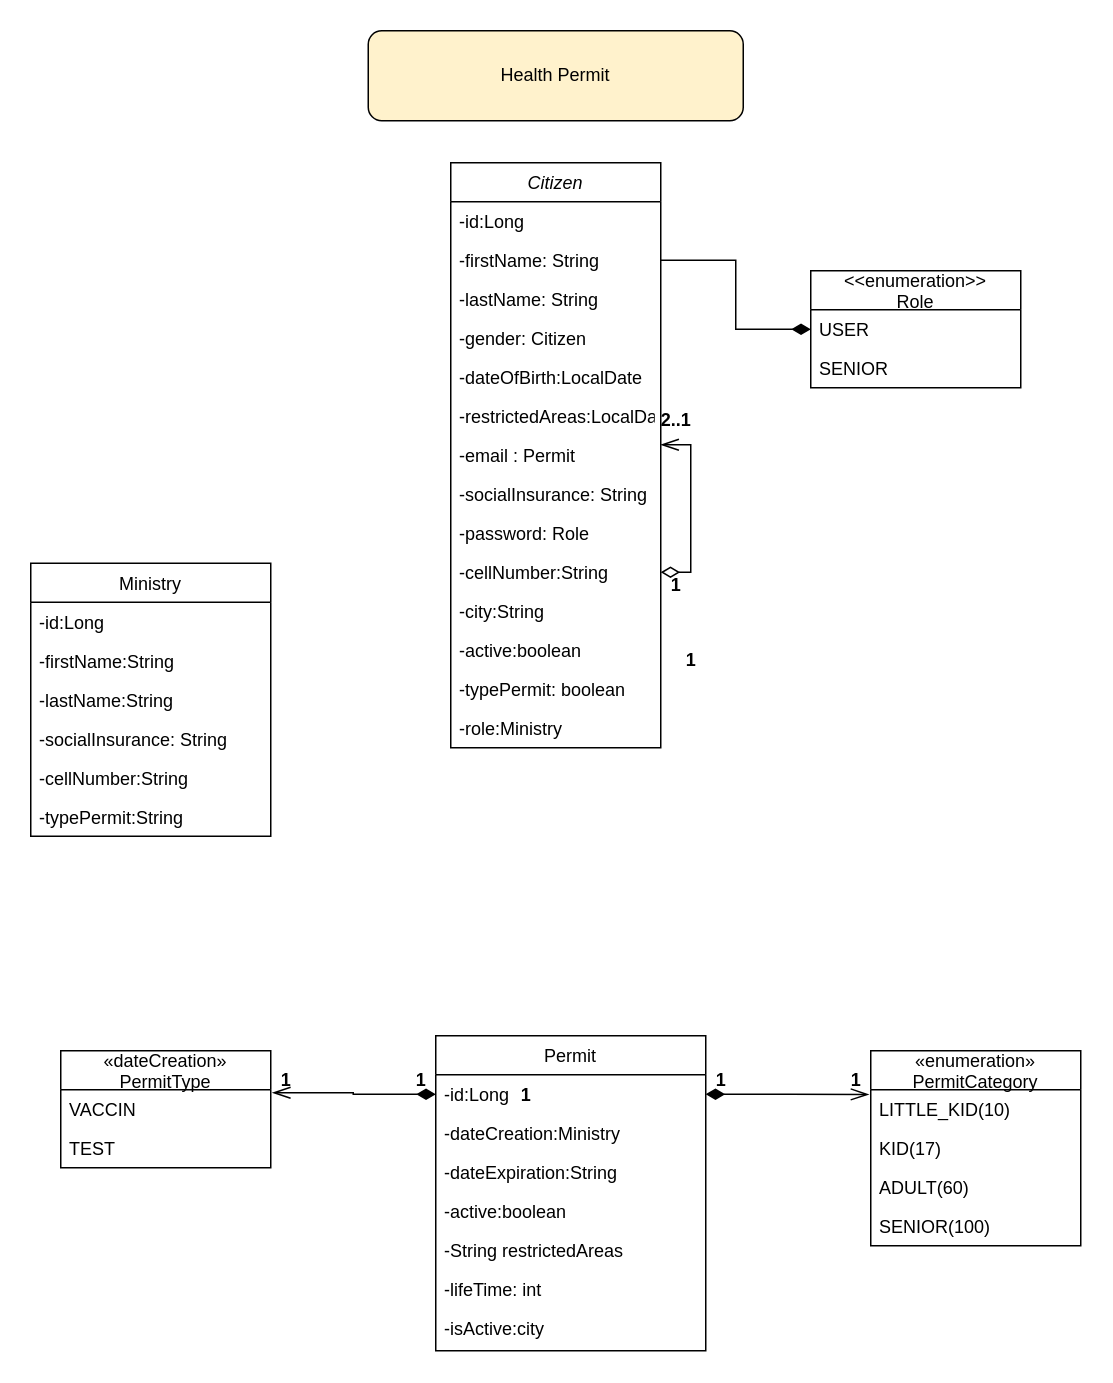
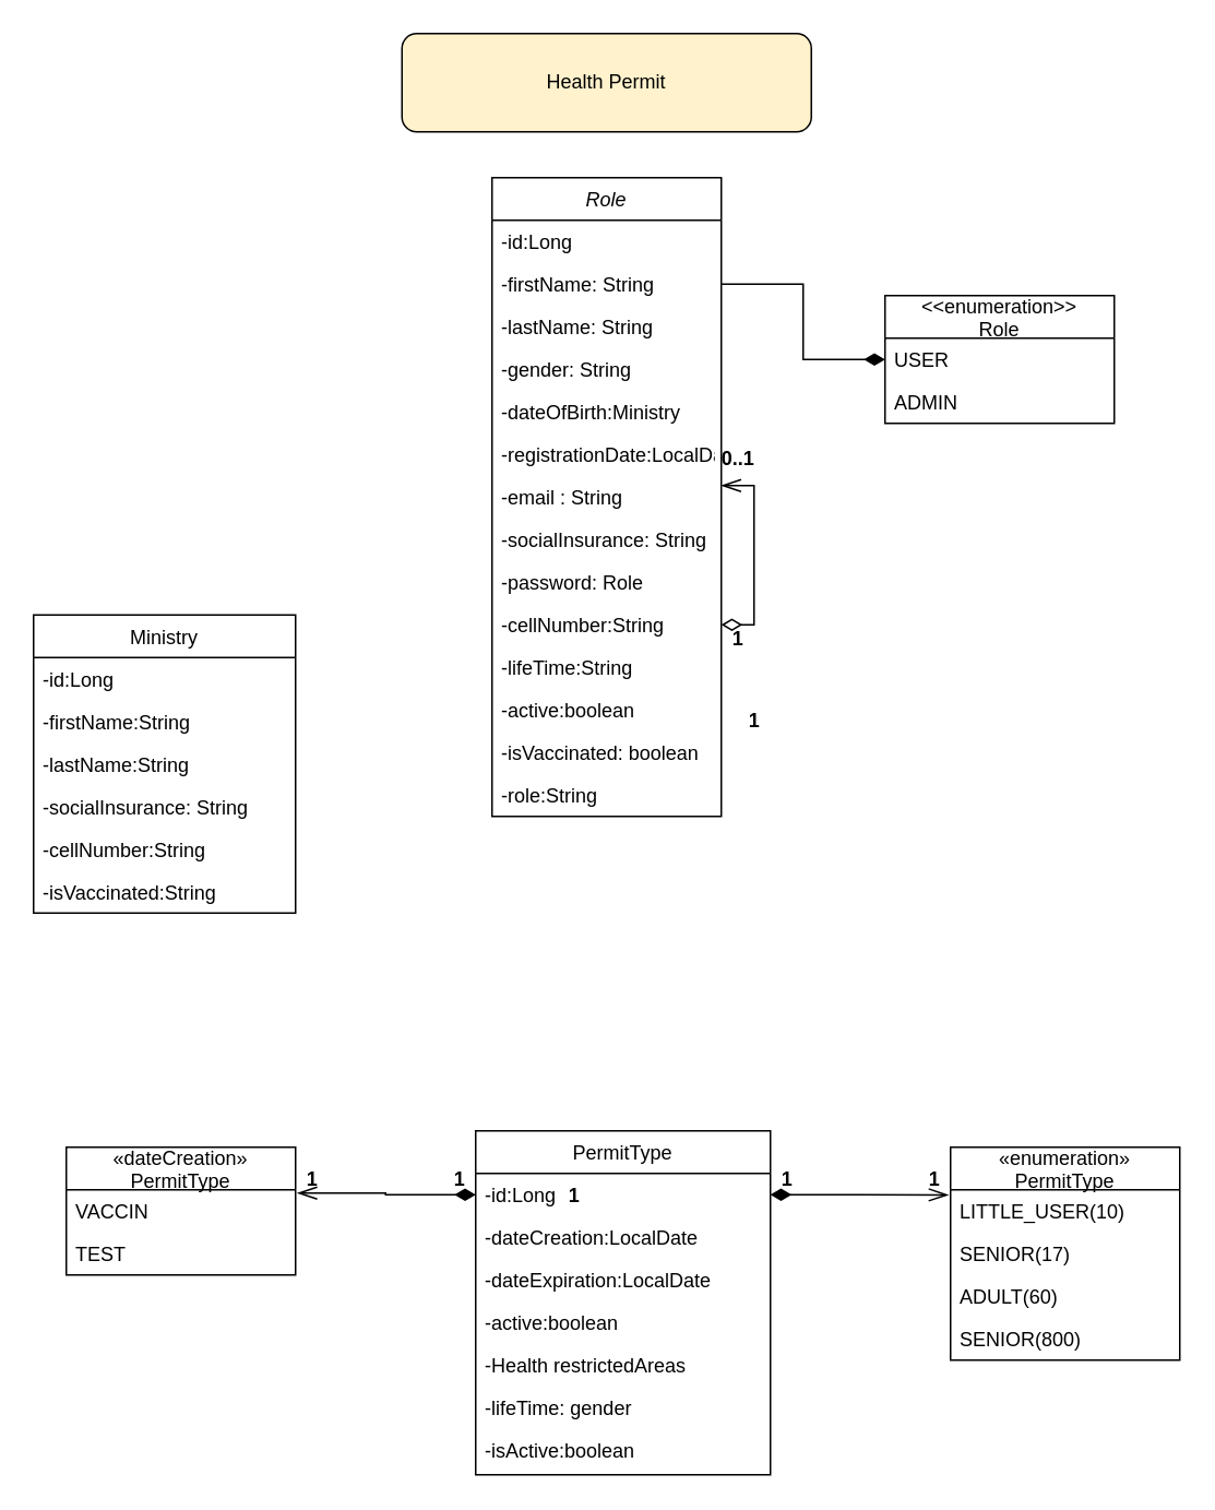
- <mxCell id="2" value="Citizen&#10;" style="swimlane;fontStyle=2;align=center;verticalAlign=top;childLayout=stackLayout;horizontal=1;startSize=26;horizontalStack=0;resizeParent=1;resizeLast=0;collapsible=1;marginBottom=0;rounded=0;shadow=0;strokeWidth=1;" parent="1" vertex="1"><mxGeometry x="300" y="108" width="140" height="390" as="geometry"><mxRectangle x="230" y="140" width="160" height="26" as="alternateBounds" /></mxGeometry></mxCell>
+ <mxCell id="2" value="Role&#10;" style="swimlane;fontStyle=2;align=center;verticalAlign=top;childLayout=stackLayout;horizontal=1;startSize=26;horizontalStack=0;resizeParent=1;resizeLast=0;collapsible=1;marginBottom=0;rounded=0;shadow=0;strokeWidth=1;" parent="1" vertex="1"><mxGeometry x="300" y="108" width="140" height="390" as="geometry"><mxRectangle x="230" y="140" width="160" height="26" as="alternateBounds" /></mxGeometry></mxCell>
- <mxCell id="6" value="-gender: Citizen" style="text;align=left;verticalAlign=top;spacingLeft=4;spacingRight=4;overflow=hidden;rotatable=0;points=[[0,0.5],[1,0.5]];portConstraint=eastwest;rounded=0;shadow=0;html=0;" parent="2" vertex="1"><mxGeometry y="104" width="140" height="26" as="geometry" /></mxCell>
+ <mxCell id="6" value="-gender: String" style="text;align=left;verticalAlign=top;spacingLeft=4;spacingRight=4;overflow=hidden;rotatable=0;points=[[0,0.5],[1,0.5]];portConstraint=eastwest;rounded=0;shadow=0;html=0;" parent="2" vertex="1"><mxGeometry y="104" width="140" height="26" as="geometry" /></mxCell>
- <mxCell id="54" value="SENIOR" style="text;strokeColor=none;fillColor=none;align=left;verticalAlign=top;spacingLeft=4;spacingRight=4;overflow=hidden;rotatable=0;points=[[0,0.5],[1,0.5]];portConstraint=eastwest;" vertex="1" parent="52"><mxGeometry y="52" width="140" height="26" as="geometry" /></mxCell>
+ <mxCell id="54" value="ADMIN" style="text;strokeColor=none;fillColor=none;align=left;verticalAlign=top;spacingLeft=4;spacingRight=4;overflow=hidden;rotatable=0;points=[[0,0.5],[1,0.5]];portConstraint=eastwest;" vertex="1" parent="52"><mxGeometry y="52" width="140" height="26" as="geometry" /></mxCell>
- <mxCell id="7" value="-dateOfBirth:LocalDate" style="text;align=left;verticalAlign=top;spacingLeft=4;spacingRight=4;overflow=hidden;rotatable=0;points=[[0,0.5],[1,0.5]];portConstraint=eastwest;rounded=0;shadow=0;html=0;" parent="2" vertex="1"><mxGeometry y="130" width="140" height="26" as="geometry" /></mxCell>
+ <mxCell id="7" value="-dateOfBirth:Ministry" style="text;align=left;verticalAlign=top;spacingLeft=4;spacingRight=4;overflow=hidden;rotatable=0;points=[[0,0.5],[1,0.5]];portConstraint=eastwest;rounded=0;shadow=0;html=0;" parent="2" vertex="1"><mxGeometry y="130" width="140" height="26" as="geometry" /></mxCell>
- <mxCell id="8" value="-restrictedAreas:LocalDate" style="text;align=left;verticalAlign=top;spacingLeft=4;spacingRight=4;overflow=hidden;rotatable=0;points=[[0,0.5],[1,0.5]];portConstraint=eastwest;rounded=0;shadow=0;html=0;" parent="2" vertex="1"><mxGeometry y="156" width="140" height="26" as="geometry" /></mxCell>
+ <mxCell id="8" value="-registrationDate:LocalDate" style="text;align=left;verticalAlign=top;spacingLeft=4;spacingRight=4;overflow=hidden;rotatable=0;points=[[0,0.5],[1,0.5]];portConstraint=eastwest;rounded=0;shadow=0;html=0;" parent="2" vertex="1"><mxGeometry y="156" width="140" height="26" as="geometry" /></mxCell>
- <mxCell id="48" value="&lt;b&gt;2..1&lt;/b&gt;" style="text;html=1;align=center;verticalAlign=middle;resizable=0;points=[];autosize=1;" parent="1" vertex="1"><mxGeometry x="430" y="270" width="40" height="20" as="geometry" /></mxCell>
+ <mxCell id="48" value="&lt;b&gt;0..1&lt;/b&gt;" style="text;html=1;align=center;verticalAlign=middle;resizable=0;points=[];autosize=1;" parent="1" vertex="1"><mxGeometry x="430" y="270" width="40" height="20" as="geometry" /></mxCell>
- <mxCell id="9" value="-email : Permit" style="text;align=left;verticalAlign=top;spacingLeft=4;spacingRight=4;overflow=hidden;rotatable=0;points=[[0,0.5],[1,0.5]];portConstraint=eastwest;rounded=0;shadow=0;html=0;" parent="2" vertex="1"><mxGeometry y="182" width="140" height="26" as="geometry" /></mxCell>
+ <mxCell id="9" value="-email : String" style="text;align=left;verticalAlign=top;spacingLeft=4;spacingRight=4;overflow=hidden;rotatable=0;points=[[0,0.5],[1,0.5]];portConstraint=eastwest;rounded=0;shadow=0;html=0;" parent="2" vertex="1"><mxGeometry y="182" width="140" height="26" as="geometry" /></mxCell>
- <mxCell id="14" value="-city:String" style="text;align=left;verticalAlign=top;spacingLeft=4;spacingRight=4;overflow=hidden;rotatable=0;points=[[0,0.5],[1,0.5]];portConstraint=eastwest;rounded=0;shadow=0;html=0;" parent="2" vertex="1"><mxGeometry y="286" width="140" height="26" as="geometry" /></mxCell>
+ <mxCell id="14" value="-lifeTime:String" style="text;align=left;verticalAlign=top;spacingLeft=4;spacingRight=4;overflow=hidden;rotatable=0;points=[[0,0.5],[1,0.5]];portConstraint=eastwest;rounded=0;shadow=0;html=0;" parent="2" vertex="1"><mxGeometry y="286" width="140" height="26" as="geometry" /></mxCell>
- <mxCell id="16" value="-typePermit: boolean" style="text;align=left;verticalAlign=top;spacingLeft=4;spacingRight=4;overflow=hidden;rotatable=0;points=[[0,0.5],[1,0.5]];portConstraint=eastwest;rounded=0;shadow=0;html=0;" parent="2" vertex="1"><mxGeometry y="338" width="140" height="26" as="geometry" /></mxCell>
+ <mxCell id="16" value="-isVaccinated: boolean" style="text;align=left;verticalAlign=top;spacingLeft=4;spacingRight=4;overflow=hidden;rotatable=0;points=[[0,0.5],[1,0.5]];portConstraint=eastwest;rounded=0;shadow=0;html=0;" parent="2" vertex="1"><mxGeometry y="338" width="140" height="26" as="geometry" /></mxCell>
- <mxCell id="17" value="-role:Ministry&#10;" style="text;align=left;verticalAlign=top;spacingLeft=4;spacingRight=4;overflow=hidden;rotatable=0;points=[[0,0.5],[1,0.5]];portConstraint=eastwest;rounded=0;shadow=0;html=0;" parent="2" vertex="1"><mxGeometry y="364" width="140" height="26" as="geometry" /></mxCell>
+ <mxCell id="17" value="-role:String&#10;" style="text;align=left;verticalAlign=top;spacingLeft=4;spacingRight=4;overflow=hidden;rotatable=0;points=[[0,0.5],[1,0.5]];portConstraint=eastwest;rounded=0;shadow=0;html=0;" parent="2" vertex="1"><mxGeometry y="364" width="140" height="26" as="geometry" /></mxCell>
- <mxCell id="42" value="-typePermit:String" style="text;strokeColor=none;fillColor=none;align=left;verticalAlign=top;spacingLeft=4;spacingRight=4;overflow=hidden;rotatable=0;points=[[0,0.5],[1,0.5]];portConstraint=eastwest;" parent="36" vertex="1"><mxGeometry y="156" width="160" height="26" as="geometry" /></mxCell>
+ <mxCell id="42" value="-isVaccinated:String" style="text;strokeColor=none;fillColor=none;align=left;verticalAlign=top;spacingLeft=4;spacingRight=4;overflow=hidden;rotatable=0;points=[[0,0.5],[1,0.5]];portConstraint=eastwest;" parent="36" vertex="1"><mxGeometry y="156" width="160" height="26" as="geometry" /></mxCell>
- <mxCell id="18" value="Permit&#10;" style="swimlane;fontStyle=0;align=center;verticalAlign=top;childLayout=stackLayout;horizontal=1;startSize=26;horizontalStack=0;resizeParent=1;resizeLast=0;collapsible=1;marginBottom=0;rounded=0;shadow=0;strokeWidth=1;" parent="1" vertex="1"><mxGeometry x="290" y="690" width="180" height="210" as="geometry"><mxRectangle x="550" y="140" width="160" height="26" as="alternateBounds" /></mxGeometry></mxCell>
+ <mxCell id="18" value="PermitType&#10;" style="swimlane;fontStyle=0;align=center;verticalAlign=top;childLayout=stackLayout;horizontal=1;startSize=26;horizontalStack=0;resizeParent=1;resizeLast=0;collapsible=1;marginBottom=0;rounded=0;shadow=0;strokeWidth=1;" parent="1" vertex="1"><mxGeometry x="290" y="690" width="180" height="210" as="geometry"><mxRectangle x="550" y="140" width="160" height="26" as="alternateBounds" /></mxGeometry></mxCell>
- <mxCell id="26" value="«enumeration»&#10;PermitCategory" style="swimlane;fontStyle=0;childLayout=stackLayout;horizontal=1;startSize=26;fillColor=none;horizontalStack=0;resizeParent=1;resizeParentMax=0;resizeLast=0;collapsible=1;marginBottom=0;" parent="1" vertex="1"><mxGeometry x="580" y="700" width="140" height="130" as="geometry" /></mxCell>
+ <mxCell id="26" value="«enumeration»&#10;PermitType" style="swimlane;fontStyle=0;childLayout=stackLayout;horizontal=1;startSize=26;fillColor=none;horizontalStack=0;resizeParent=1;resizeParentMax=0;resizeLast=0;collapsible=1;marginBottom=0;" parent="1" vertex="1"><mxGeometry x="580" y="700" width="140" height="130" as="geometry" /></mxCell>
- <mxCell id="27" value="LITTLE_KID(10)" style="text;strokeColor=none;fillColor=none;align=left;verticalAlign=top;spacingLeft=4;spacingRight=4;overflow=hidden;rotatable=0;points=[[0,0.5],[1,0.5]];portConstraint=eastwest;" parent="26" vertex="1"><mxGeometry y="26" width="140" height="26" as="geometry" /></mxCell>
+ <mxCell id="27" value="LITTLE_USER(10)" style="text;strokeColor=none;fillColor=none;align=left;verticalAlign=top;spacingLeft=4;spacingRight=4;overflow=hidden;rotatable=0;points=[[0,0.5],[1,0.5]];portConstraint=eastwest;" parent="26" vertex="1"><mxGeometry y="26" width="140" height="26" as="geometry" /></mxCell>
- <mxCell id="20" value="-dateCreation:Ministry" style="text;align=left;verticalAlign=top;spacingLeft=4;spacingRight=4;overflow=hidden;rotatable=0;points=[[0,0.5],[1,0.5]];portConstraint=eastwest;" parent="18" vertex="1"><mxGeometry y="52" width="180" height="26" as="geometry" /></mxCell>
+ <mxCell id="20" value="-dateCreation:LocalDate" style="text;align=left;verticalAlign=top;spacingLeft=4;spacingRight=4;overflow=hidden;rotatable=0;points=[[0,0.5],[1,0.5]];portConstraint=eastwest;" parent="18" vertex="1"><mxGeometry y="52" width="180" height="26" as="geometry" /></mxCell>
- <mxCell id="28" value="KID(17)" style="text;strokeColor=none;fillColor=none;align=left;verticalAlign=top;spacingLeft=4;spacingRight=4;overflow=hidden;rotatable=0;points=[[0,0.5],[1,0.5]];portConstraint=eastwest;" parent="26" vertex="1"><mxGeometry y="52" width="140" height="26" as="geometry" /></mxCell>
+ <mxCell id="28" value="SENIOR(17)" style="text;strokeColor=none;fillColor=none;align=left;verticalAlign=top;spacingLeft=4;spacingRight=4;overflow=hidden;rotatable=0;points=[[0,0.5],[1,0.5]];portConstraint=eastwest;" parent="26" vertex="1"><mxGeometry y="52" width="140" height="26" as="geometry" /></mxCell>
- <mxCell id="21" value="-dateExpiration:String" style="text;align=left;verticalAlign=top;spacingLeft=4;spacingRight=4;overflow=hidden;rotatable=0;points=[[0,0.5],[1,0.5]];portConstraint=eastwest;" parent="18" vertex="1"><mxGeometry y="78" width="180" height="26" as="geometry" /></mxCell>
+ <mxCell id="21" value="-dateExpiration:LocalDate" style="text;align=left;verticalAlign=top;spacingLeft=4;spacingRight=4;overflow=hidden;rotatable=0;points=[[0,0.5],[1,0.5]];portConstraint=eastwest;" parent="18" vertex="1"><mxGeometry y="78" width="180" height="26" as="geometry" /></mxCell>
- <mxCell id="30" value="SENIOR(100)" style="text;strokeColor=none;fillColor=none;align=left;verticalAlign=top;spacingLeft=4;spacingRight=4;overflow=hidden;rotatable=0;points=[[0,0.5],[1,0.5]];portConstraint=eastwest;" parent="26" vertex="1"><mxGeometry y="104" width="140" height="26" as="geometry" /></mxCell>
+ <mxCell id="30" value="SENIOR(800)" style="text;strokeColor=none;fillColor=none;align=left;verticalAlign=top;spacingLeft=4;spacingRight=4;overflow=hidden;rotatable=0;points=[[0,0.5],[1,0.5]];portConstraint=eastwest;" parent="26" vertex="1"><mxGeometry y="104" width="140" height="26" as="geometry" /></mxCell>
- <mxCell id="23" value="-String restrictedAreas" style="text;align=left;verticalAlign=top;spacingLeft=4;spacingRight=4;overflow=hidden;rotatable=0;points=[[0,0.5],[1,0.5]];portConstraint=eastwest;rounded=0;shadow=0;html=0;" parent="18" vertex="1"><mxGeometry y="130" width="180" height="26" as="geometry" /></mxCell>
+ <mxCell id="23" value="-Health restrictedAreas" style="text;align=left;verticalAlign=top;spacingLeft=4;spacingRight=4;overflow=hidden;rotatable=0;points=[[0,0.5],[1,0.5]];portConstraint=eastwest;rounded=0;shadow=0;html=0;" parent="18" vertex="1"><mxGeometry y="130" width="180" height="26" as="geometry" /></mxCell>
- <mxCell id="24" value="-lifeTime: int" style="text;align=left;verticalAlign=top;spacingLeft=4;spacingRight=4;overflow=hidden;rotatable=0;points=[[0,0.5],[1,0.5]];portConstraint=eastwest;rounded=0;shadow=0;html=0;" parent="18" vertex="1"><mxGeometry y="156" width="180" height="26" as="geometry" /></mxCell>
+ <mxCell id="24" value="-lifeTime: gender" style="text;align=left;verticalAlign=top;spacingLeft=4;spacingRight=4;overflow=hidden;rotatable=0;points=[[0,0.5],[1,0.5]];portConstraint=eastwest;rounded=0;shadow=0;html=0;" parent="18" vertex="1"><mxGeometry y="156" width="180" height="26" as="geometry" /></mxCell>
- <mxCell id="25" value="-isActive:city" style="text;align=left;verticalAlign=top;spacingLeft=4;spacingRight=4;overflow=hidden;rotatable=0;points=[[0,0.5],[1,0.5]];portConstraint=eastwest;rounded=0;shadow=0;html=0;" parent="18" vertex="1"><mxGeometry y="182" width="180" height="26" as="geometry" /></mxCell>
+ <mxCell id="25" value="-isActive:boolean" style="text;align=left;verticalAlign=top;spacingLeft=4;spacingRight=4;overflow=hidden;rotatable=0;points=[[0,0.5],[1,0.5]];portConstraint=eastwest;rounded=0;shadow=0;html=0;" parent="18" vertex="1"><mxGeometry y="182" width="180" height="26" as="geometry" /></mxCell>
